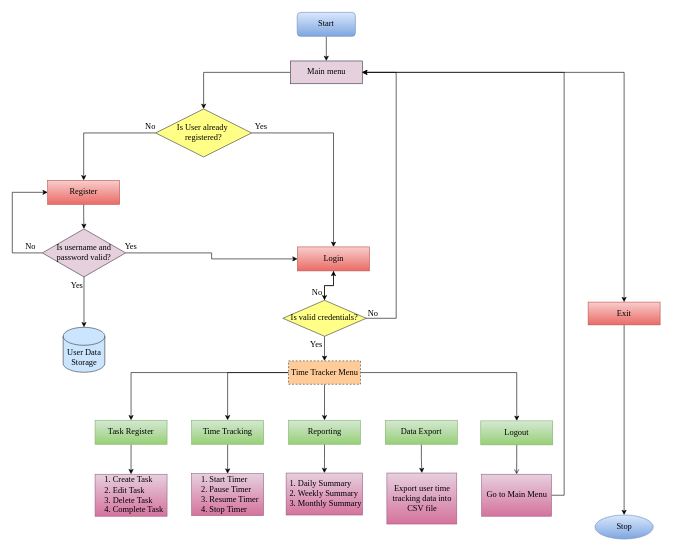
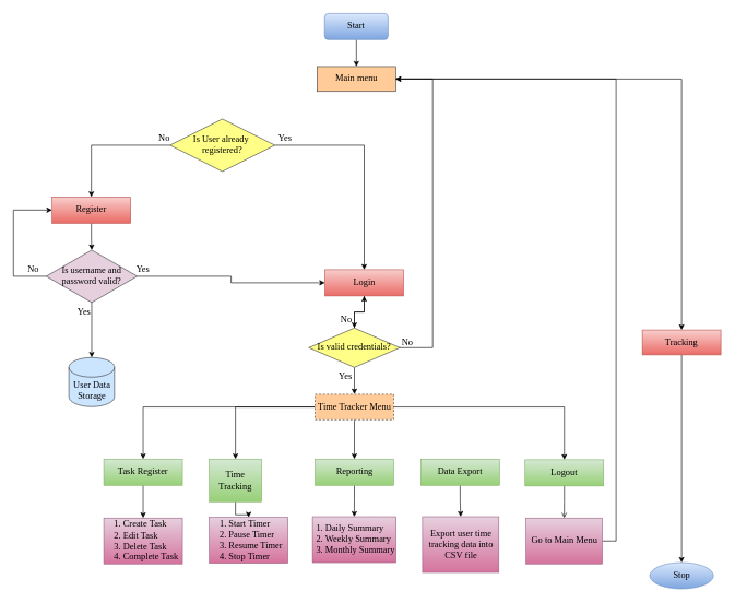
- <mxCell id="5" style="edgeStyle=orthogonalEdgeStyle;rounded=0;orthogonalLoop=1;jettySize=auto;html=1;entryX=0.5;entryY=0;entryDx=0;entryDy=0;fontFamily=Times New Roman;fontSize=14;" edge="1" parent="1" source="6" target="11"><mxGeometry relative="1" as="geometry" /></mxCell>
- <mxCell id="6" value="Main menu" style="rounded=0;whiteSpace=wrap;html=1;fontFamily=Times New Roman;fontSize=14;fillColor=#e6d0de;strokeColor=#36393d;" parent="1" vertex="1"><mxGeometry x="483.5" y="101" width="120" height="38" as="geometry" /></mxCell>
+ <mxCell id="6" value="Main menu" style="rounded=0;whiteSpace=wrap;html=1;fontFamily=Times New Roman;fontSize=14;fillColor=#ffcc99;strokeColor=#36393d;" parent="1" vertex="1"><mxGeometry x="483.5" y="101" width="120" height="38" as="geometry" /></mxCell>
- <mxCell id="8" value="Exit" style="rounded=0;whiteSpace=wrap;html=1;fontFamily=Times New Roman;fontSize=14;fillColor=#f8cecc;strokeColor=#b85450;gradientColor=#ea6b66;" parent="1" vertex="1"><mxGeometry x="980" y="503" width="120" height="38" as="geometry" /></mxCell>
+ <mxCell id="8" value="Tracking" style="rounded=0;whiteSpace=wrap;html=1;fontFamily=Times New Roman;fontSize=14;fillColor=#f8cecc;strokeColor=#b85450;gradientColor=#ea6b66;" parent="1" vertex="1"><mxGeometry x="980" y="503" width="120" height="38" as="geometry" /></mxCell>
- <mxCell id="40" value="Time Tracking" style="rounded=0;whiteSpace=wrap;html=1;fontFamily=Times New Roman;fontSize=14;fillColor=#d5e8d4;gradientColor=#97d077;strokeColor=#82b366;" vertex="1" parent="1"><mxGeometry x="319" y="700" width="120" height="40" as="geometry" /></mxCell>
+ <mxCell id="40" value="Time Tracking" style="rounded=0;whiteSpace=wrap;html=1;fontFamily=Times New Roman;fontSize=14;fillColor=#d5e8d4;gradientColor=#97d077;strokeColor=#82b366;" vertex="1" parent="1"><mxGeometry x="319" y="700" width="80" height="65" as="geometry" /></mxCell>
